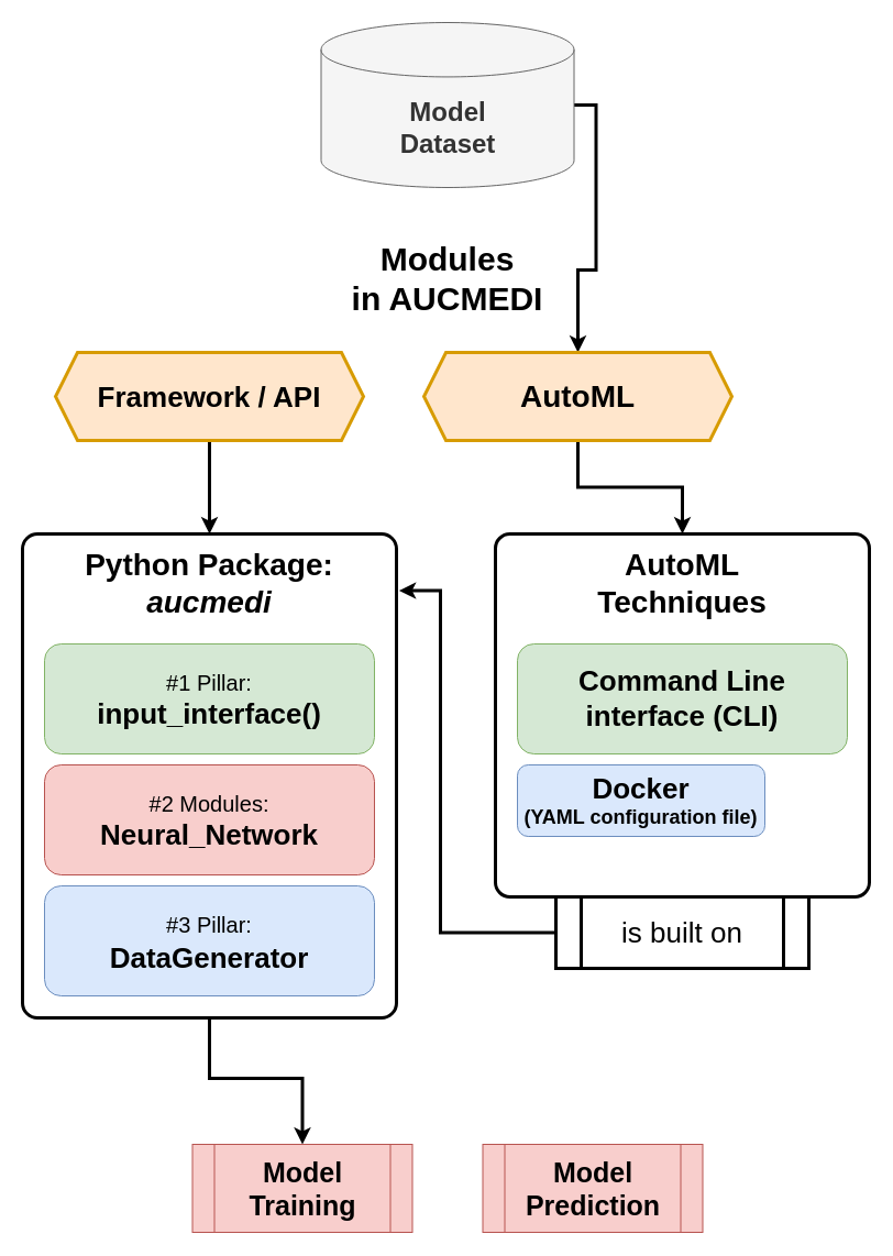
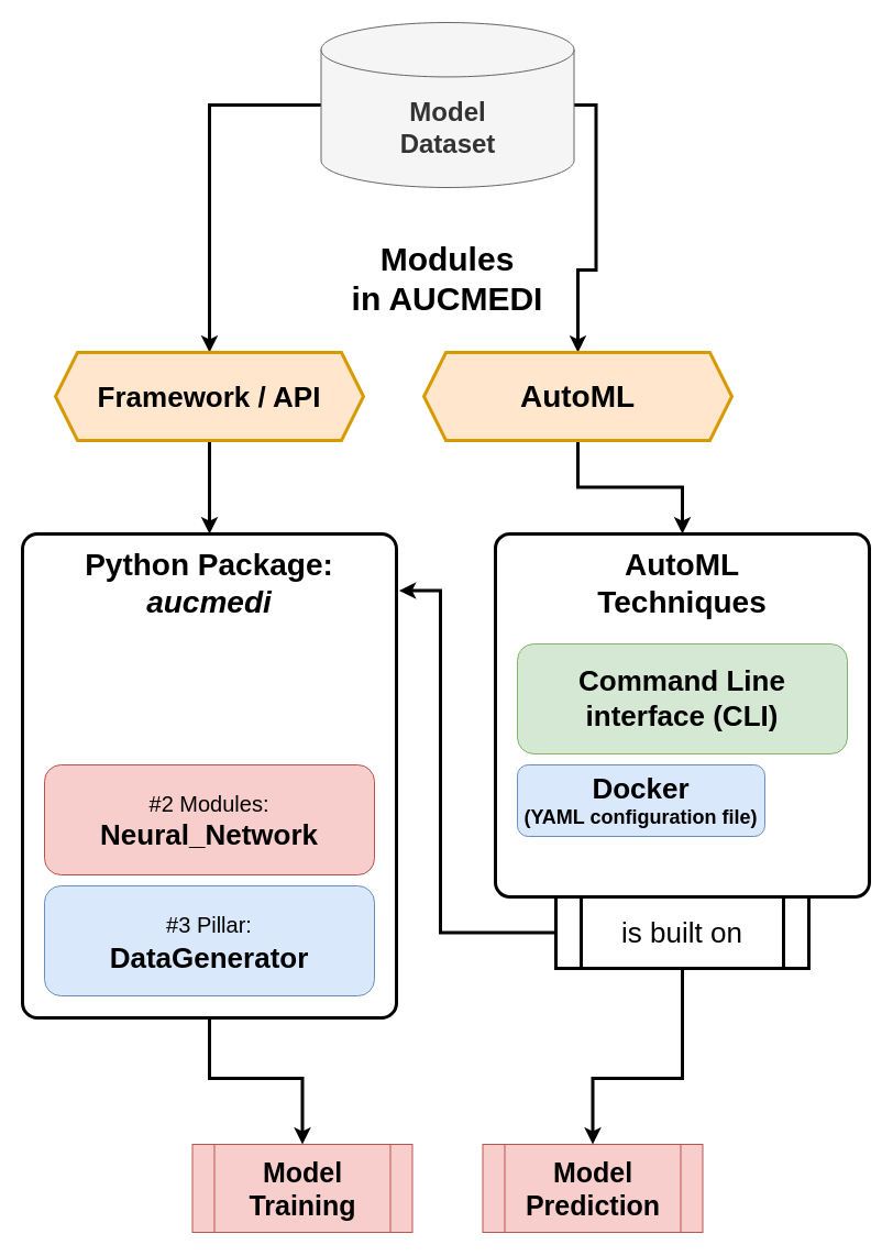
+ <mxCell id="6" style="edgeStyle=orthogonalEdgeStyle;rounded=0;orthogonalLoop=1;jettySize=auto;html=1;entryX=0.5;entryY=0;entryDx=0;entryDy=0;fontSize=26;strokeWidth=3;exitX=0;exitY=0.5;exitDx=0;exitDy=0;exitPerimeter=0;" edge="1" parent="1" source="7" target="14"><mxGeometry relative="1" as="geometry" /></mxCell>
- <mxCell id="4" value="&lt;div style=&quot;font-size: 20px&quot;&gt;&lt;font style=&quot;font-size: 20px&quot;&gt;&lt;font style=&quot;font-size: 20px&quot;&gt;#1 Pillar:&lt;/font&gt;&lt;/font&gt;&lt;b&gt;&lt;font style=&quot;font-size: 24px&quot;&gt;&lt;br&gt;&lt;/font&gt;&lt;/b&gt;&lt;/div&gt;&lt;div&gt;&lt;font size=&quot;1&quot;&gt;&lt;b&gt;&lt;font style=&quot;font-size: 24px&quot;&gt;&lt;font style=&quot;font-size: 24px&quot;&gt;&lt;font style=&quot;font-size: 26px&quot;&gt;input_interface()&lt;/font&gt;&lt;/font&gt;&lt;/font&gt;&lt;/b&gt;&lt;/font&gt;&lt;/div&gt;" style="rounded=1;whiteSpace=wrap;html=1;fillColor=#d5e8d4;strokeColor=#82b366;" parent="1" vertex="1"><mxGeometry x="40" y="585" width="300" height="100" as="geometry" /></mxCell>
+ <mxCell id="23" style="edgeStyle=orthogonalEdgeStyle;rounded=0;orthogonalLoop=1;jettySize=auto;html=1;entryX=0.5;entryY=0;entryDx=0;entryDy=0;fontSize=26;strokeWidth=3;" edge="1" parent="1" source="24" target="11"><mxGeometry relative="1" as="geometry"><Array as="points"><mxPoint x="620" y="980" /><mxPoint x="538" y="980" /></Array></mxGeometry></mxCell>
